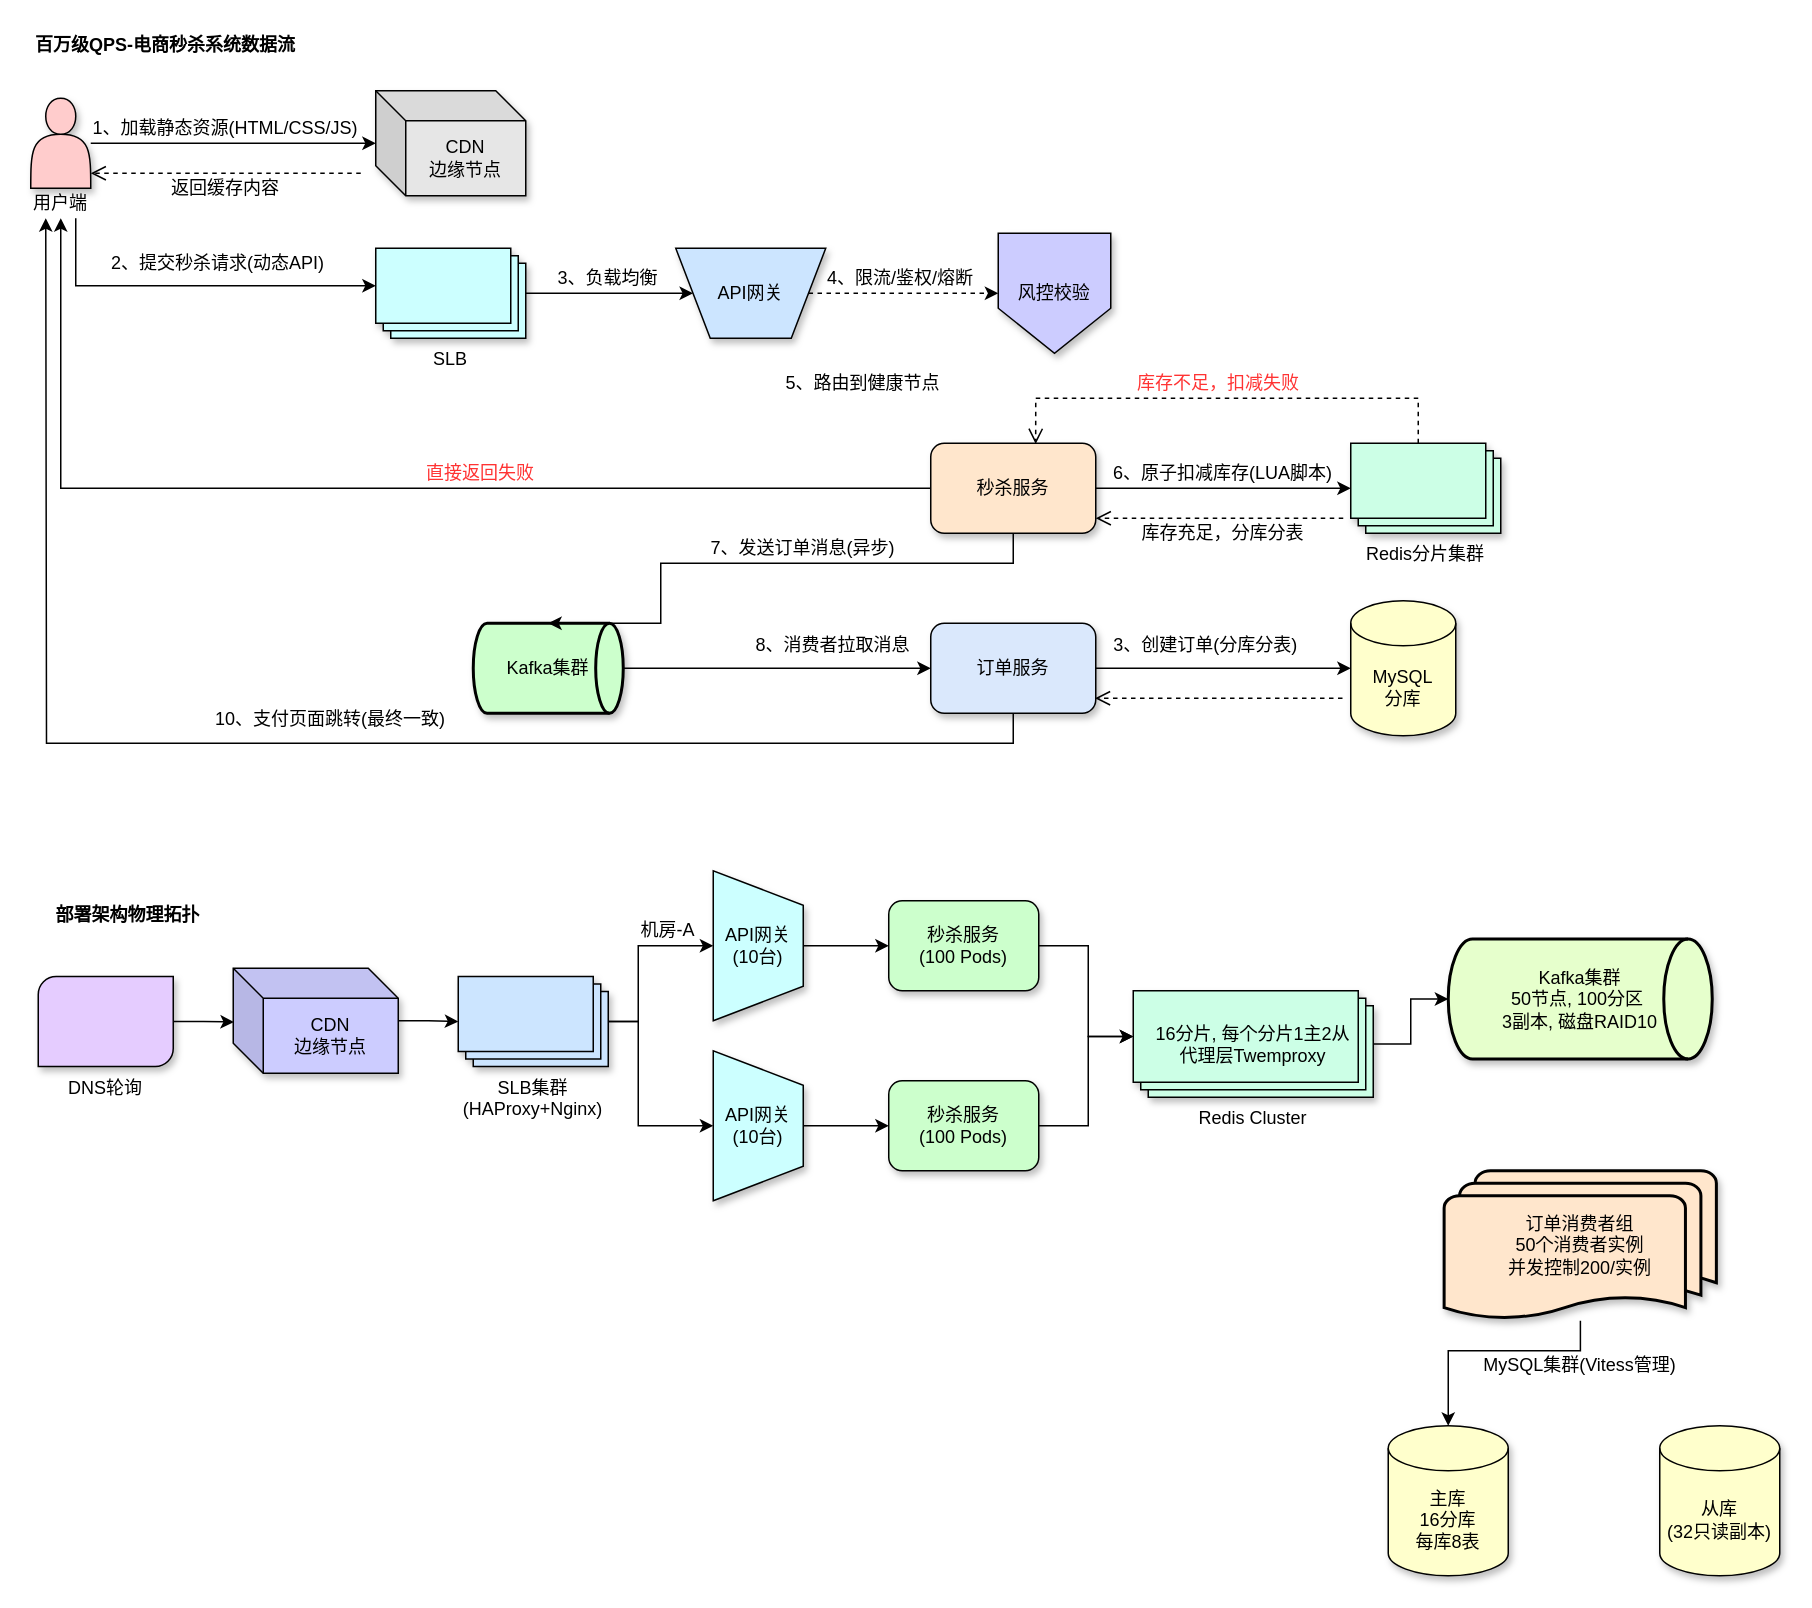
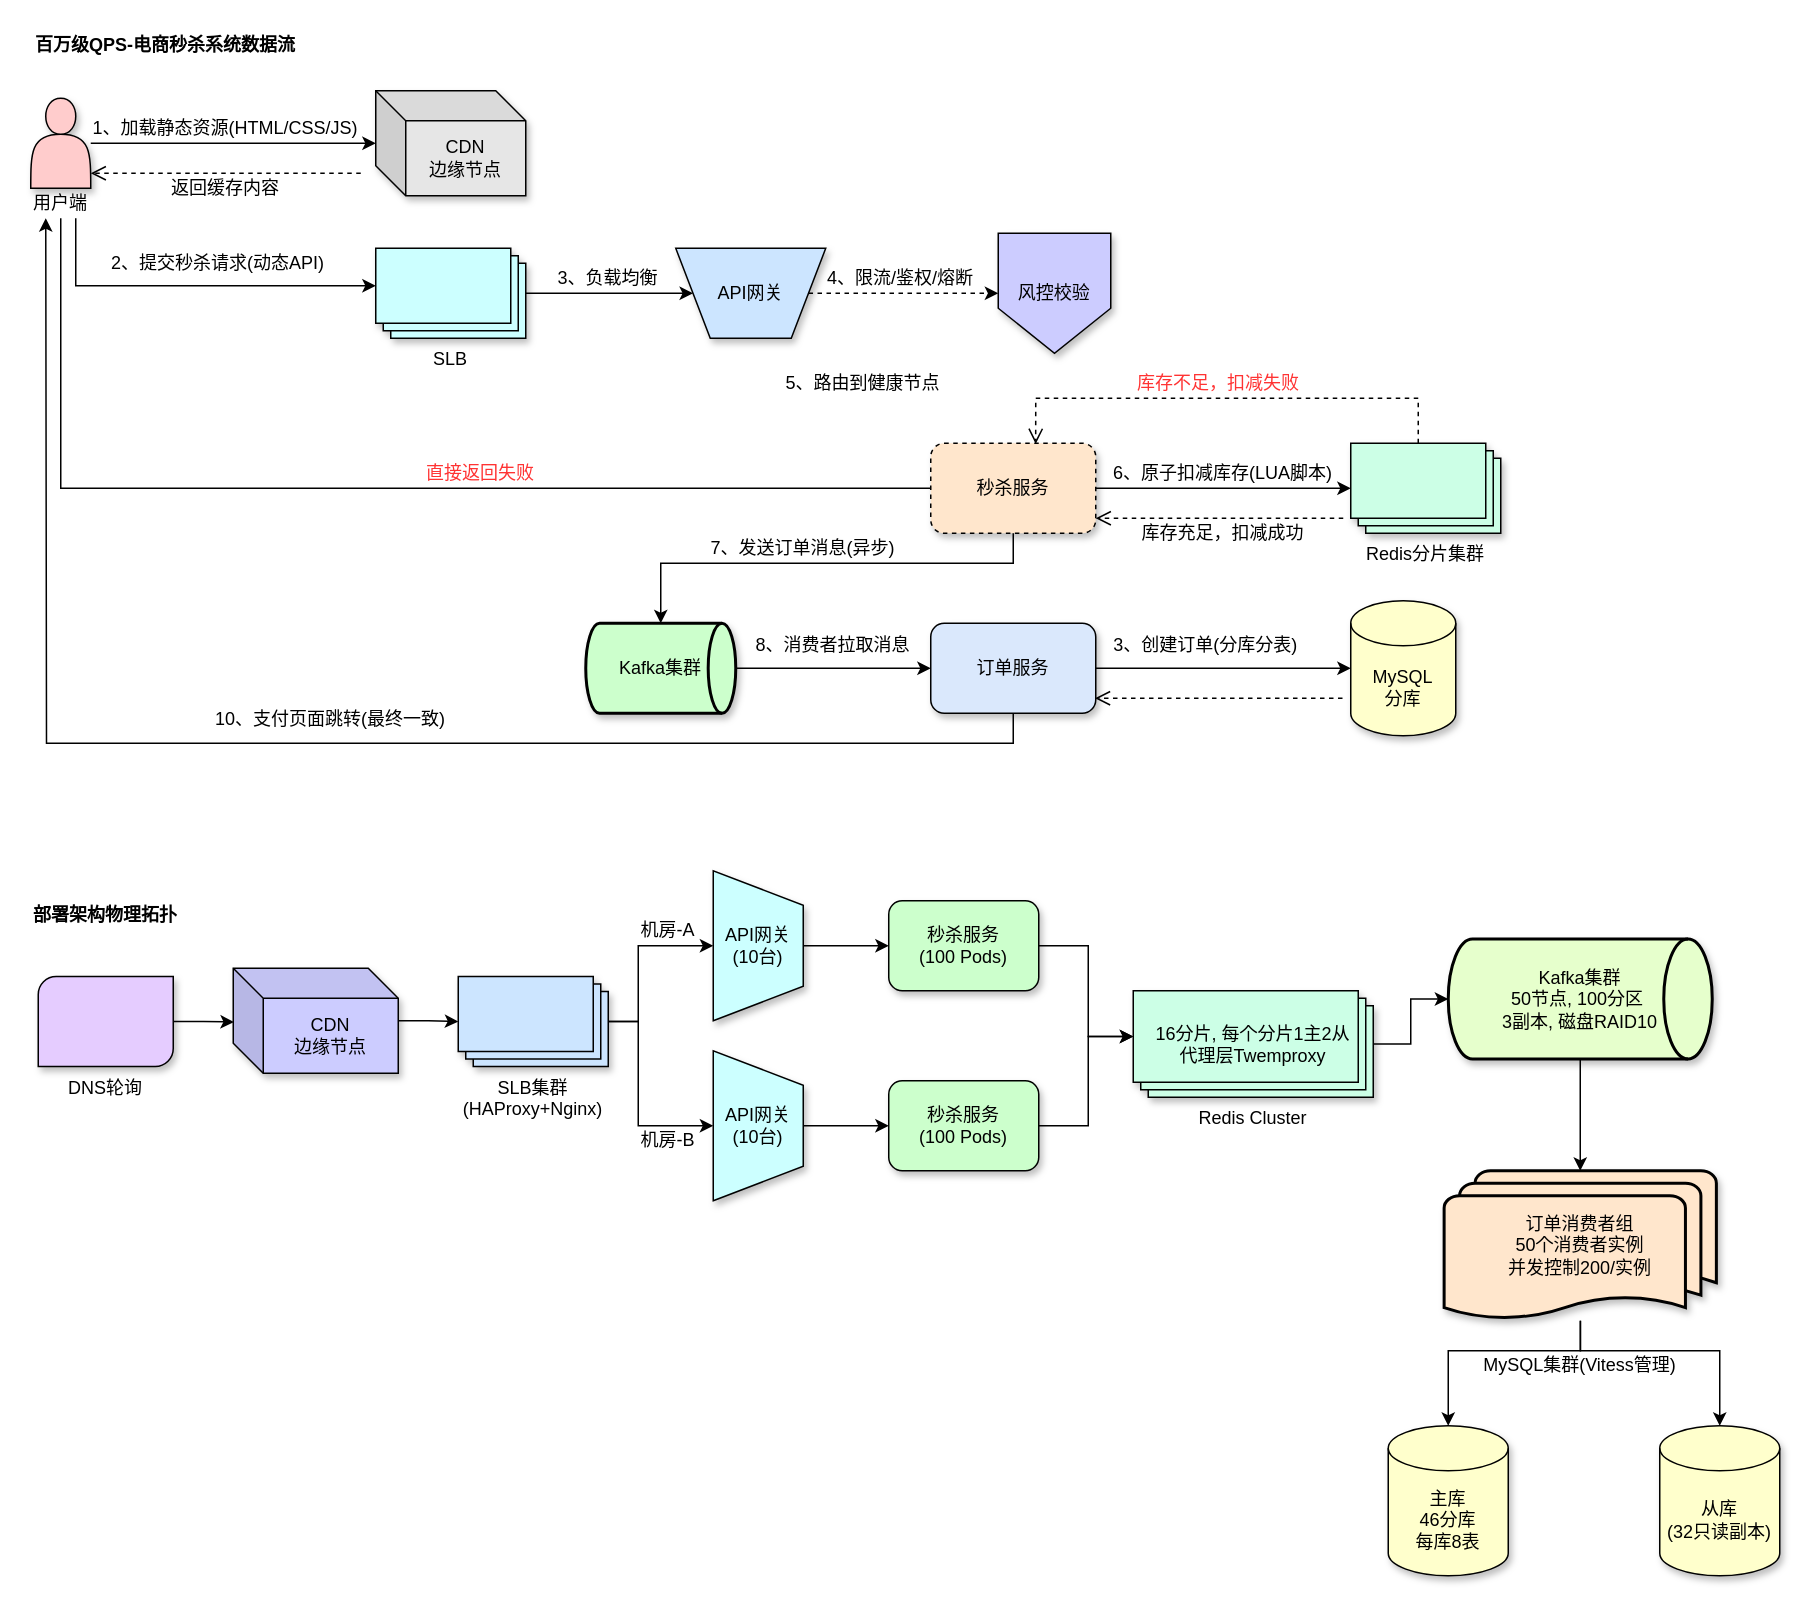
- <mxCell id="10" style="edgeStyle=orthogonalEdgeStyle;rounded=0;orthogonalLoop=1;jettySize=auto;html=1;entryX=0.5;entryY=1;entryDx=0;entryDy=0;" parent="2" source="11" target="26" edge="1"><mxGeometry relative="1" as="geometry" /></mxCell>
+ <mxCell id="10" style="edgeStyle=orthogonalEdgeStyle;rounded=0;orthogonalLoop=1;jettySize=auto;html=1;entryX=0.5;entryY=1;entryDx=0;entryDy=0;endArrow=none;" parent="2" source="11" target="26" edge="1"><mxGeometry relative="1" as="geometry" /></mxCell>
- <mxCell id="11" value="秒杀服务" style="rounded=1;whiteSpace=wrap;html=1;shadow=1;fillColor=#FFE6CC;" parent="2" vertex="1"><mxGeometry x="600" y="235" width="110" height="60" as="geometry" /></mxCell>
+ <mxCell id="11" value="秒杀服务" style="rounded=1;whiteSpace=wrap;html=1;shadow=1;fillColor=#FFE6CC;dashed=1;" parent="2" vertex="1"><mxGeometry x="600" y="235" width="110" height="60" as="geometry" /></mxCell>
- <mxCell id="33" value="&lt;font style=&quot;color: rgb(0, 0, 0);&quot;&gt;库存充足，分库分表&lt;/font&gt;" style="text;strokeColor=none;align=center;fillColor=none;html=1;verticalAlign=middle;whiteSpace=wrap;rounded=0;" parent="30" vertex="1"><mxGeometry x="30" y="40" width="110" height="20" as="geometry" /></mxCell>
+ <mxCell id="33" value="&lt;font style=&quot;color: rgb(0, 0, 0);&quot;&gt;库存充足，扣减成功&lt;/font&gt;" style="text;strokeColor=none;align=center;fillColor=none;html=1;verticalAlign=middle;whiteSpace=wrap;rounded=0;" parent="30" vertex="1"><mxGeometry x="30" y="40" width="110" height="20" as="geometry" /></mxCell>
- <mxCell id="8" value="Kafka集群" style="strokeWidth=2;html=1;shape=mxgraph.flowchart.direct_data;whiteSpace=wrap;fillColor=#CCFFCC;shadow=1;" parent="2" vertex="1"><mxGeometry x="295" y="355" width="100" height="60" as="geometry" /></mxCell>
+ <mxCell id="8" value="Kafka集群" style="strokeWidth=2;html=1;shape=mxgraph.flowchart.direct_data;whiteSpace=wrap;fillColor=#CCFFCC;shadow=1;" parent="2" vertex="1"><mxGeometry x="370" y="355" width="100" height="60" as="geometry" /></mxCell>
- <mxCell id="50" value="&lt;b&gt;部署架构物理拓扑&lt;/b&gt;" style="text;strokeColor=none;align=center;fillColor=none;html=1;verticalAlign=middle;whiteSpace=wrap;rounded=0;" vertex="1" parent="48"><mxGeometry x="15" y="20" width="100" height="20" as="geometry" /></mxCell>
+ <mxCell id="50" value="&lt;b&gt;部署架构物理拓扑&lt;/b&gt;" style="text;strokeColor=none;align=center;fillColor=none;html=1;verticalAlign=middle;whiteSpace=wrap;rounded=0;" vertex="1" parent="48"><mxGeometry y="20" width="100" height="20" as="geometry" /></mxCell>
+ <mxCell id="75" style="edgeStyle=orthogonalEdgeStyle;rounded=0;orthogonalLoop=1;jettySize=auto;html=1;entryX=0.5;entryY=0;entryDx=0;entryDy=0;entryPerimeter=0;" edge="1" parent="48" source="63" target="64"><mxGeometry relative="1" as="geometry" /></mxCell>
+ <mxCell id="70" value="机房-B" style="text;strokeColor=none;align=center;fillColor=none;html=1;verticalAlign=middle;whiteSpace=wrap;rounded=0;" vertex="1" parent="48"><mxGeometry x="405" y="170" width="40" height="20" as="geometry" /></mxCell>
+ <mxCell id="77" style="edgeStyle=orthogonalEdgeStyle;rounded=0;orthogonalLoop=1;jettySize=auto;html=1;entryX=0.5;entryY=0;entryDx=0;entryDy=0;entryPerimeter=0;" edge="1" parent="48" source="64" target="65"><mxGeometry relative="1" as="geometry"><Array as="points"><mxPoint x="1033" y="320" /><mxPoint x="1126" y="320" /></Array></mxGeometry></mxCell>
- <mxCell id="66" value="主库&lt;br&gt;16分库&lt;br&gt;每库8表" style="shape=cylinder3;whiteSpace=wrap;html=1;boundedLbl=1;backgroundOutline=1;size=15;fillColor=#FFFFCC;shadow=1;" vertex="1" parent="48"><mxGeometry x="905" y="370" width="80" height="100" as="geometry" /></mxCell>
+ <mxCell id="66" value="主库&lt;br&gt;46分库&lt;br&gt;每库8表" style="shape=cylinder3;whiteSpace=wrap;html=1;boundedLbl=1;backgroundOutline=1;size=15;fillColor=#FFFFCC;shadow=1;" vertex="1" parent="48"><mxGeometry x="905" y="370" width="80" height="100" as="geometry" /></mxCell>
